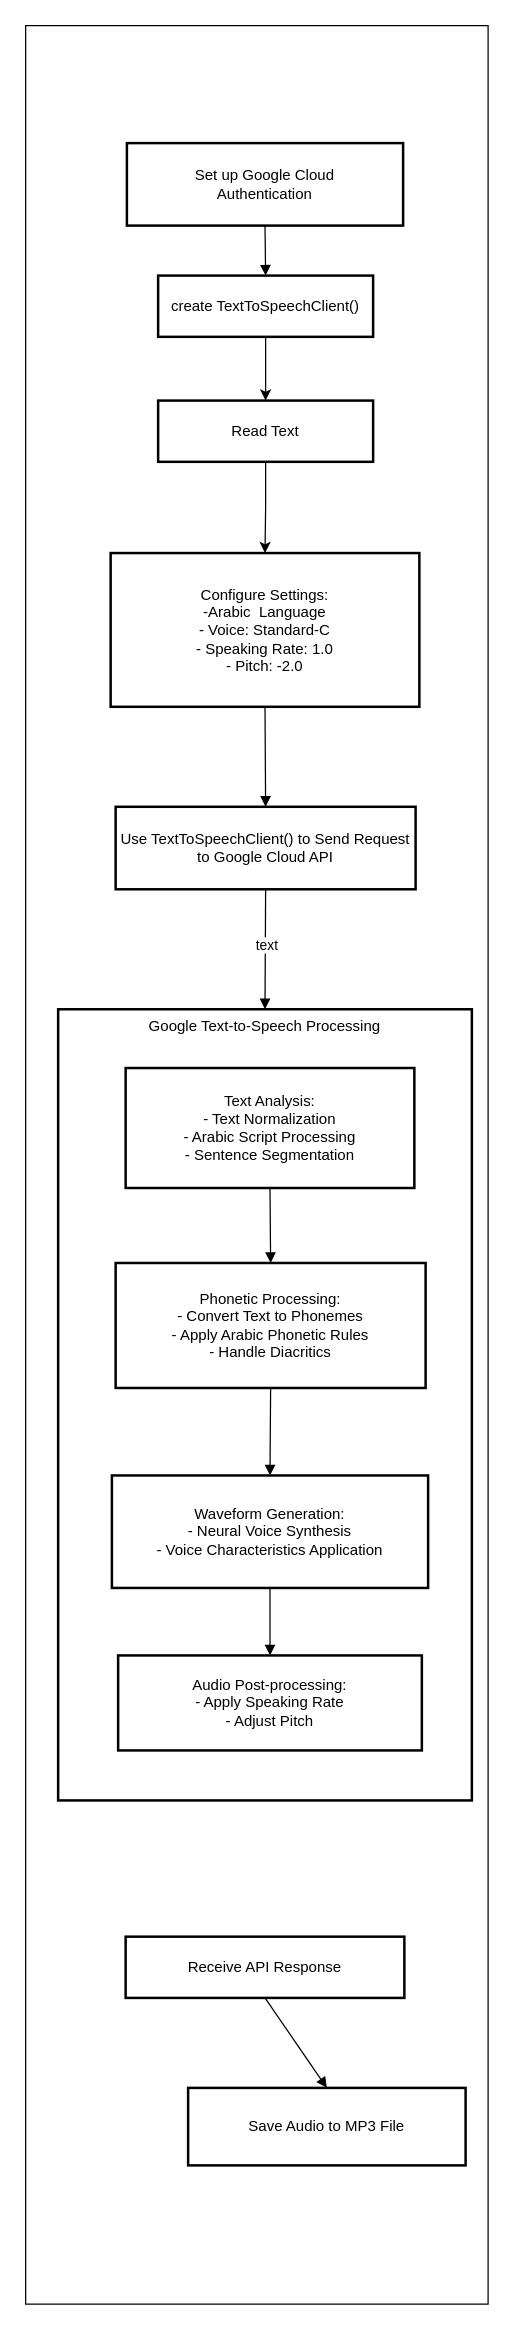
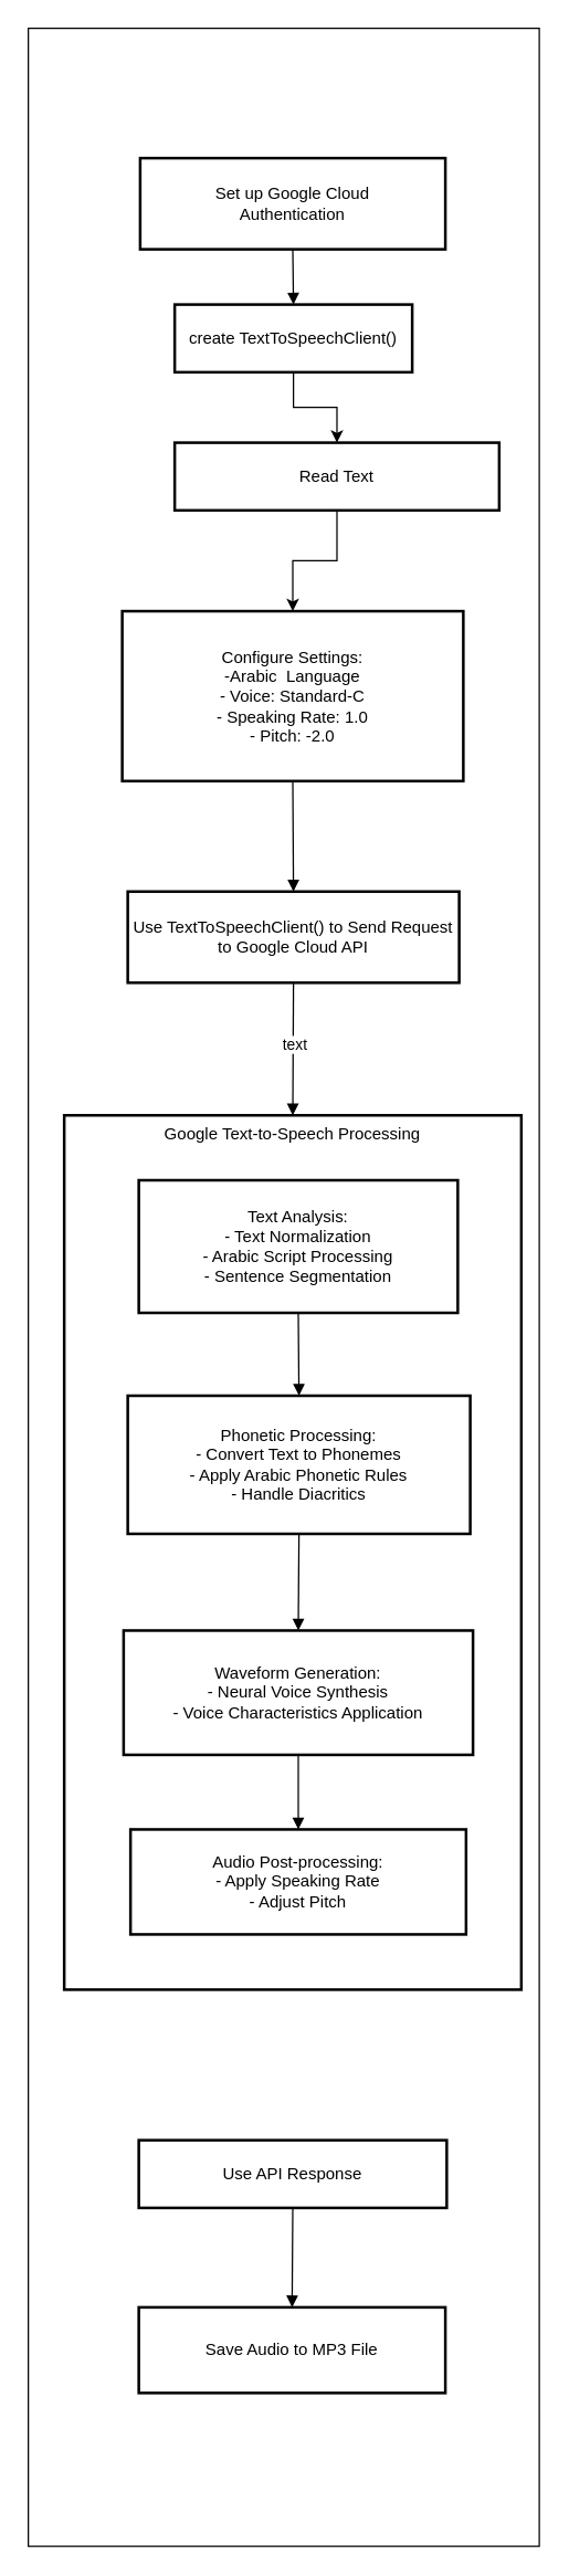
- <mxCell id="17" value="Read Text" style="whiteSpace=wrap;strokeWidth=2;" vertex="1" parent="1"><mxGeometry x="126" y="320" width="172" height="49" as="geometry" /></mxCell>
+ <mxCell id="17" value="Read Text" style="whiteSpace=wrap;strokeWidth=2;" vertex="1" parent="1"><mxGeometry x="126" y="320" width="235" height="49" as="geometry" /></mxCell>
- <mxCell id="7" value="Receive API Response" style="whiteSpace=wrap;strokeWidth=2;" vertex="1" parent="1"><mxGeometry x="100" y="1549" width="223" height="49" as="geometry" /></mxCell>
+ <mxCell id="7" value="Use API Response" style="whiteSpace=wrap;strokeWidth=2;" vertex="1" parent="1"><mxGeometry x="100" y="1549" width="223" height="49" as="geometry" /></mxCell>
- <mxCell id="8" value="Save Audio to MP3 File" style="whiteSpace=wrap;strokeWidth=2;" vertex="1" parent="1"><mxGeometry x="150" y="1670" width="222" height="62" as="geometry" /></mxCell>
+ <mxCell id="8" value="Save Audio to MP3 File" style="whiteSpace=wrap;strokeWidth=2;" vertex="1" parent="1"><mxGeometry x="100" y="1670" width="222" height="62" as="geometry" /></mxCell>
